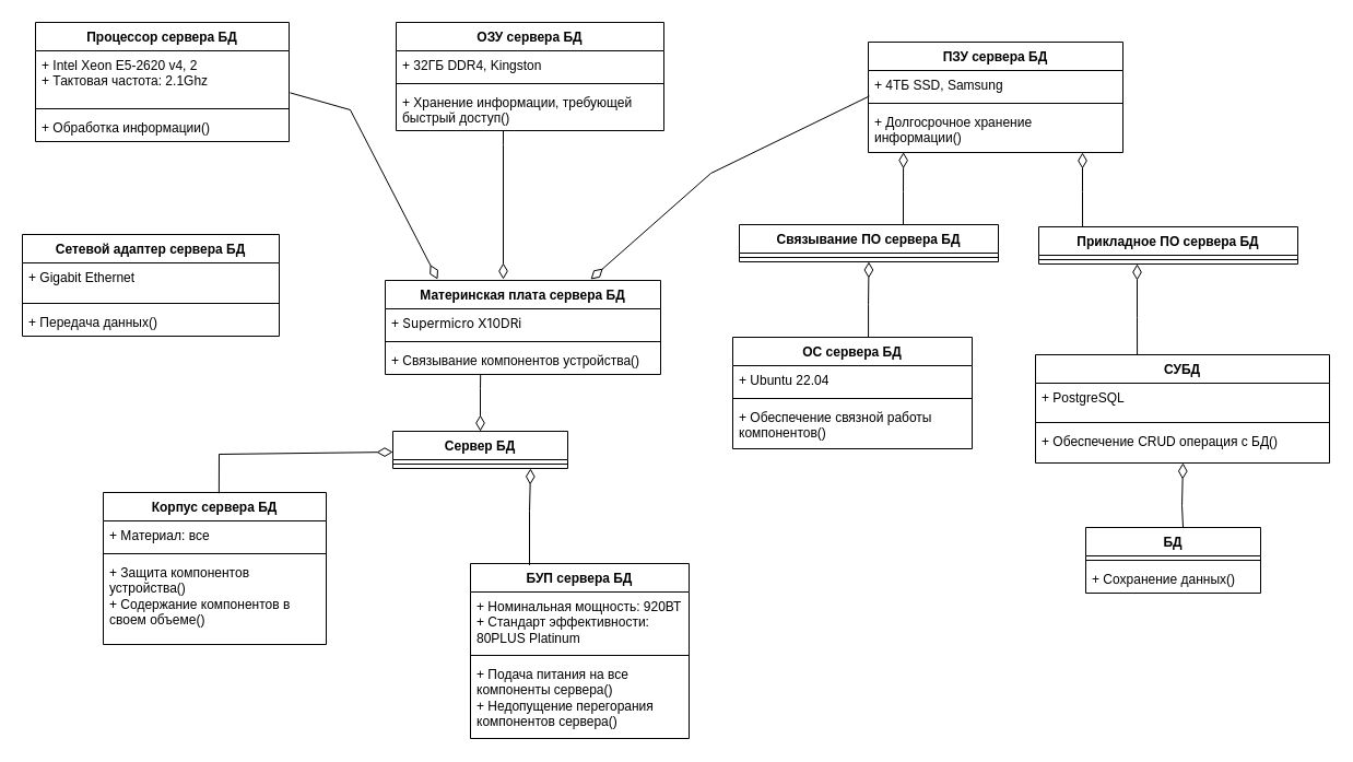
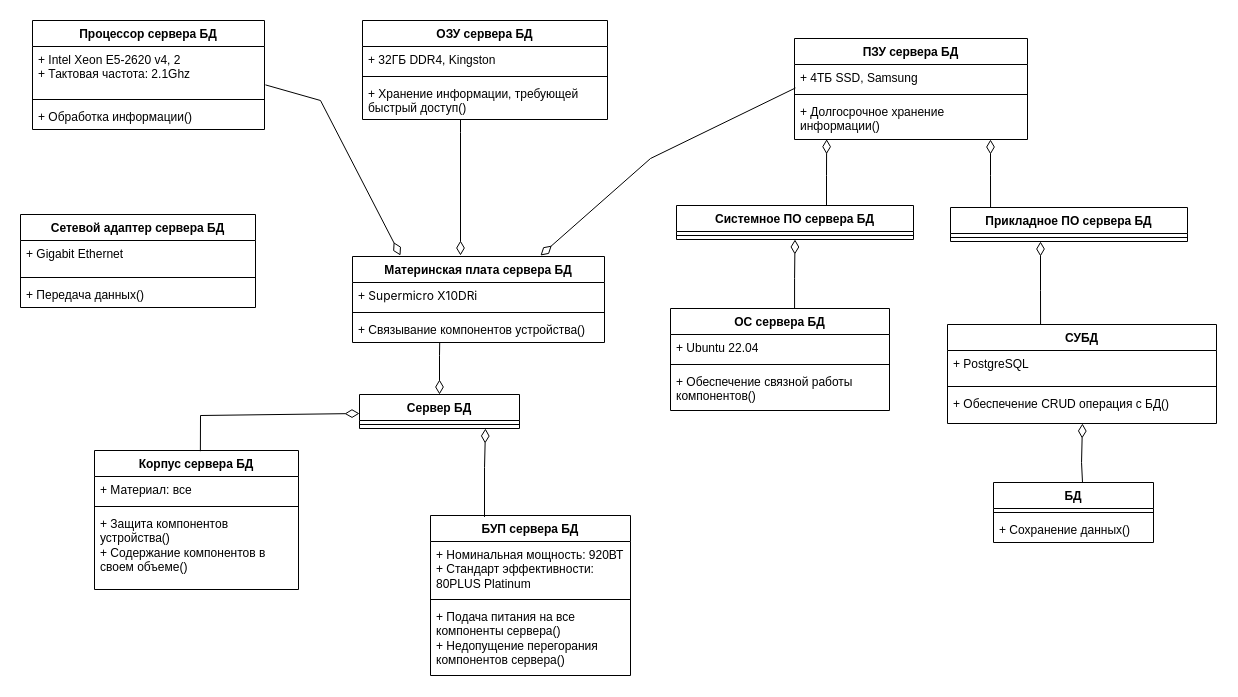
- <mxCell id="28" value="Связывание ПО сервера БД" style="swimlane;fontStyle=1;align=center;verticalAlign=top;childLayout=stackLayout;horizontal=1;startSize=26;horizontalStack=0;resizeParent=1;resizeParentMax=0;resizeLast=0;collapsible=1;marginBottom=0;whiteSpace=wrap;html=1;" vertex="1" parent="1"><mxGeometry x="676" y="205" width="237" height="34" as="geometry" /></mxCell>
+ <mxCell id="28" value="Системное ПО сервера БД" style="swimlane;fontStyle=1;align=center;verticalAlign=top;childLayout=stackLayout;horizontal=1;startSize=26;horizontalStack=0;resizeParent=1;resizeParentMax=0;resizeLast=0;collapsible=1;marginBottom=0;whiteSpace=wrap;html=1;" vertex="1" parent="1"><mxGeometry x="676" y="205" width="237" height="34" as="geometry" /></mxCell>
